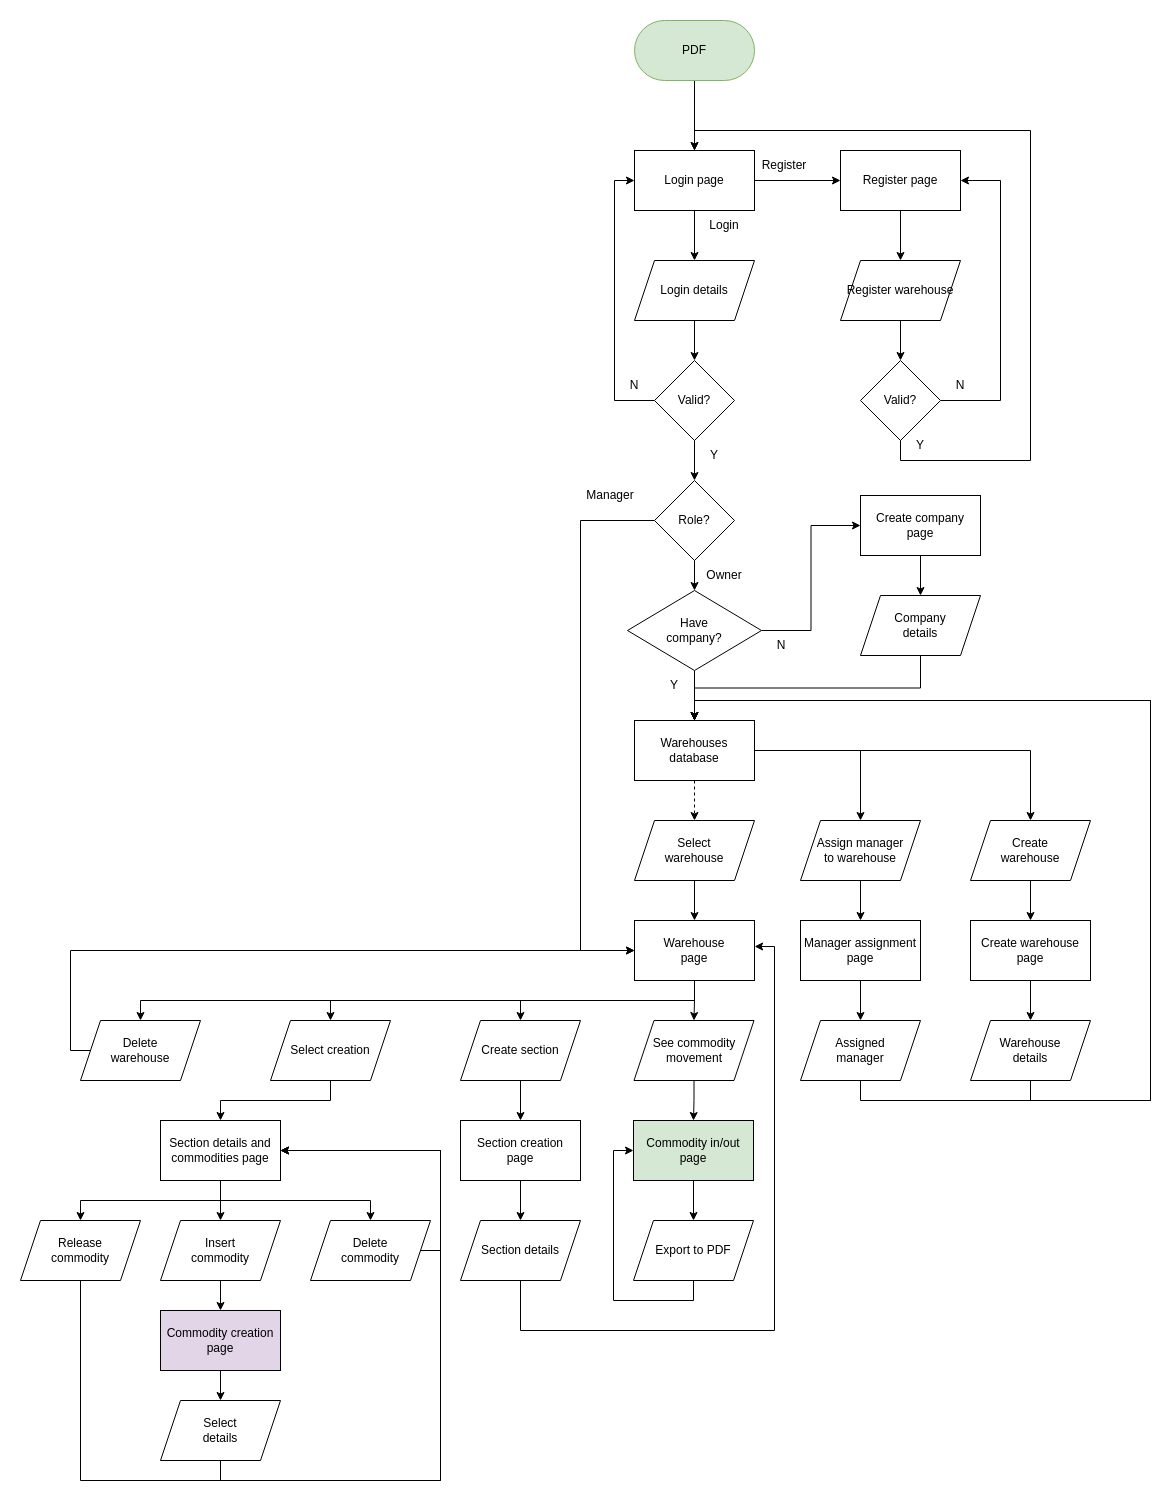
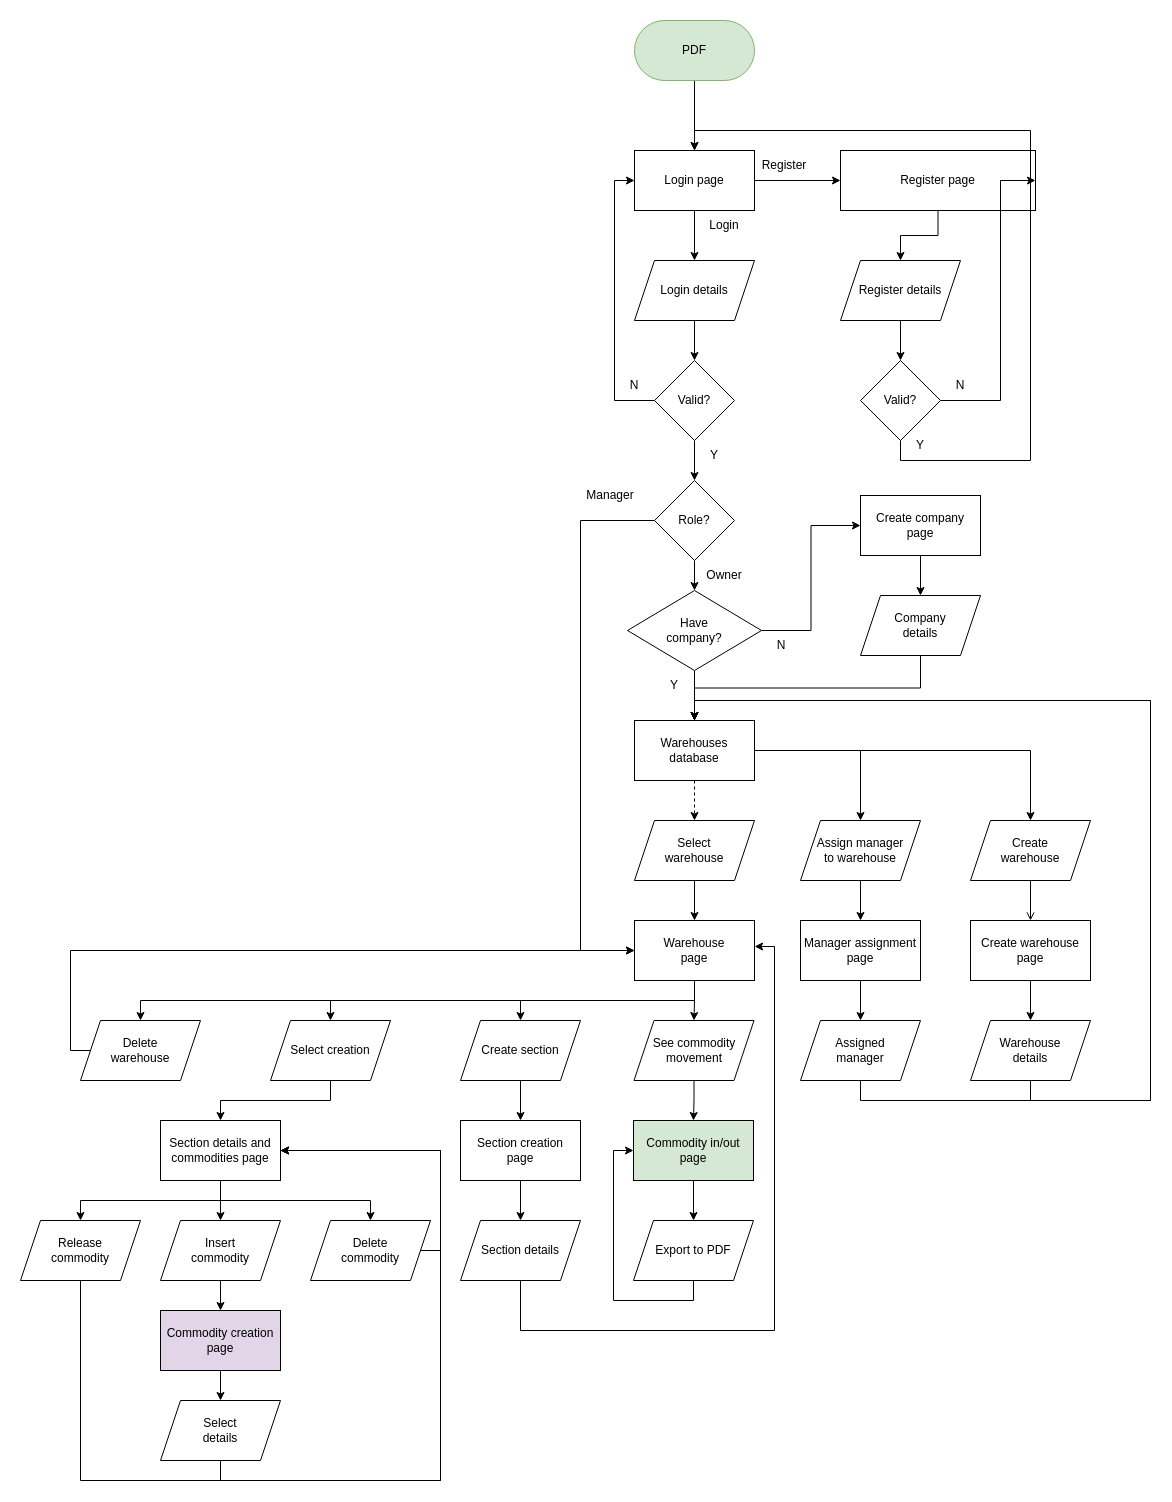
- <mxCell id="17" value="Register page" style="rounded=0;whiteSpace=wrap;html=1;" parent="1" vertex="1"><mxGeometry x="840" y="150" width="120" height="60" as="geometry" /></mxCell>
+ <mxCell id="17" value="Register page" style="rounded=0;whiteSpace=wrap;html=1;" parent="1" vertex="1"><mxGeometry x="840" y="150" width="195" height="60" as="geometry" /></mxCell>
- <mxCell id="19" value="Register warehouse" style="shape=parallelogram;perimeter=parallelogramPerimeter;whiteSpace=wrap;html=1;fixedSize=1;" parent="1" vertex="1"><mxGeometry x="840" y="260" width="120" height="60" as="geometry" /></mxCell>
+ <mxCell id="19" value="Register details" style="shape=parallelogram;perimeter=parallelogramPerimeter;whiteSpace=wrap;html=1;fixedSize=1;" parent="1" vertex="1"><mxGeometry x="840" y="260" width="120" height="60" as="geometry" /></mxCell>
- <mxCell id="41" value="" style="edgeStyle=orthogonalEdgeStyle;rounded=0;orthogonalLoop=1;jettySize=auto;html=1;" parent="1" source="42" target="44" edge="1"><mxGeometry relative="1" as="geometry" /></mxCell>
+ <mxCell id="41" value="" style="edgeStyle=orthogonalEdgeStyle;rounded=0;orthogonalLoop=1;jettySize=auto;html=1;endArrow=open;" parent="1" source="42" target="44" edge="1"><mxGeometry relative="1" as="geometry" /></mxCell>
